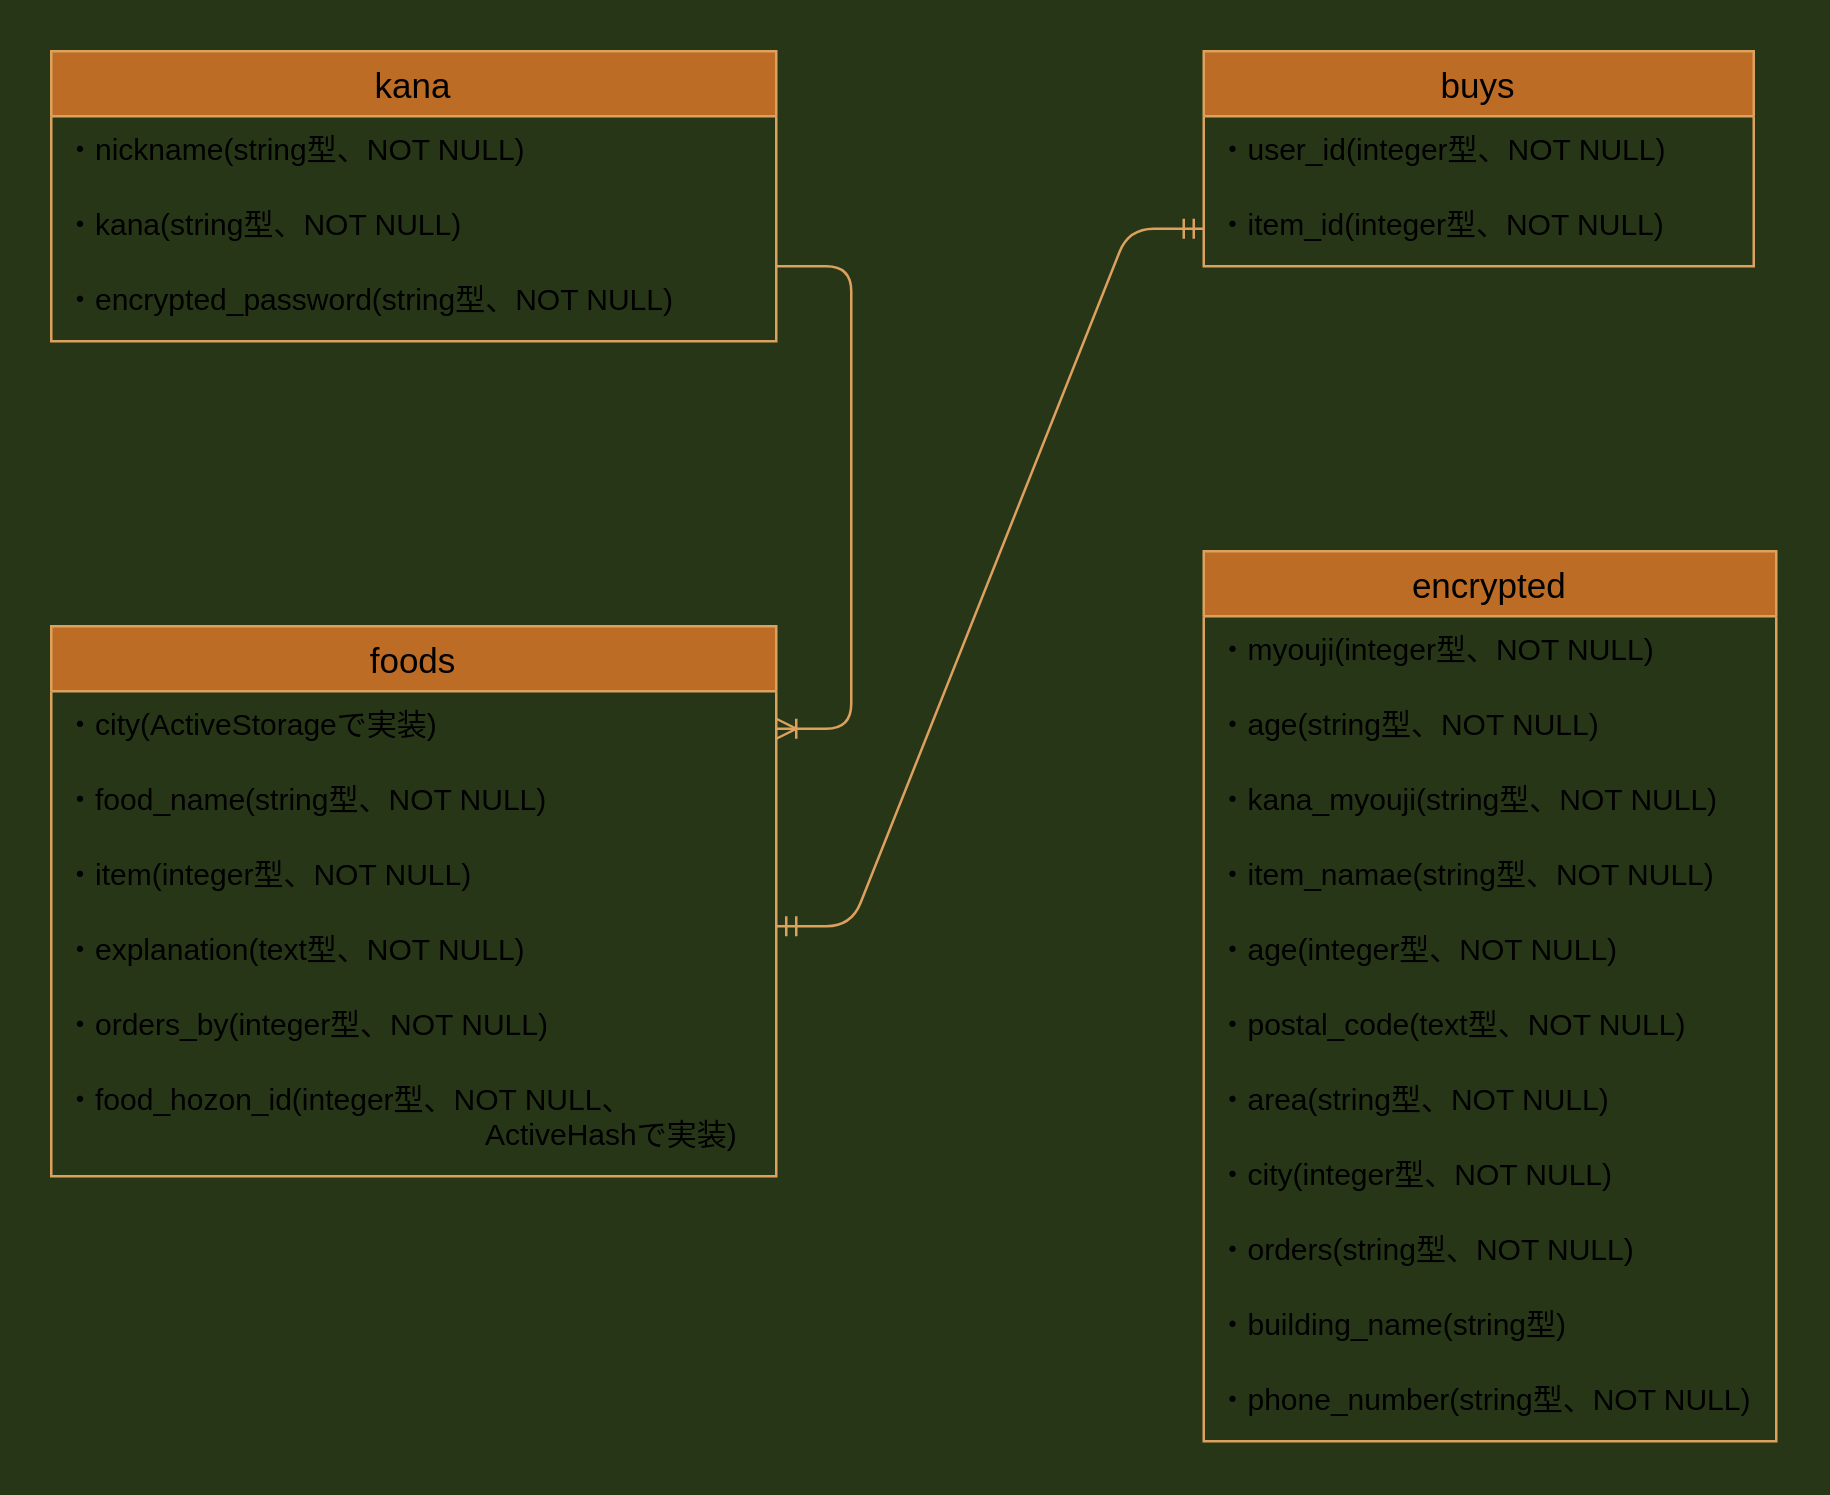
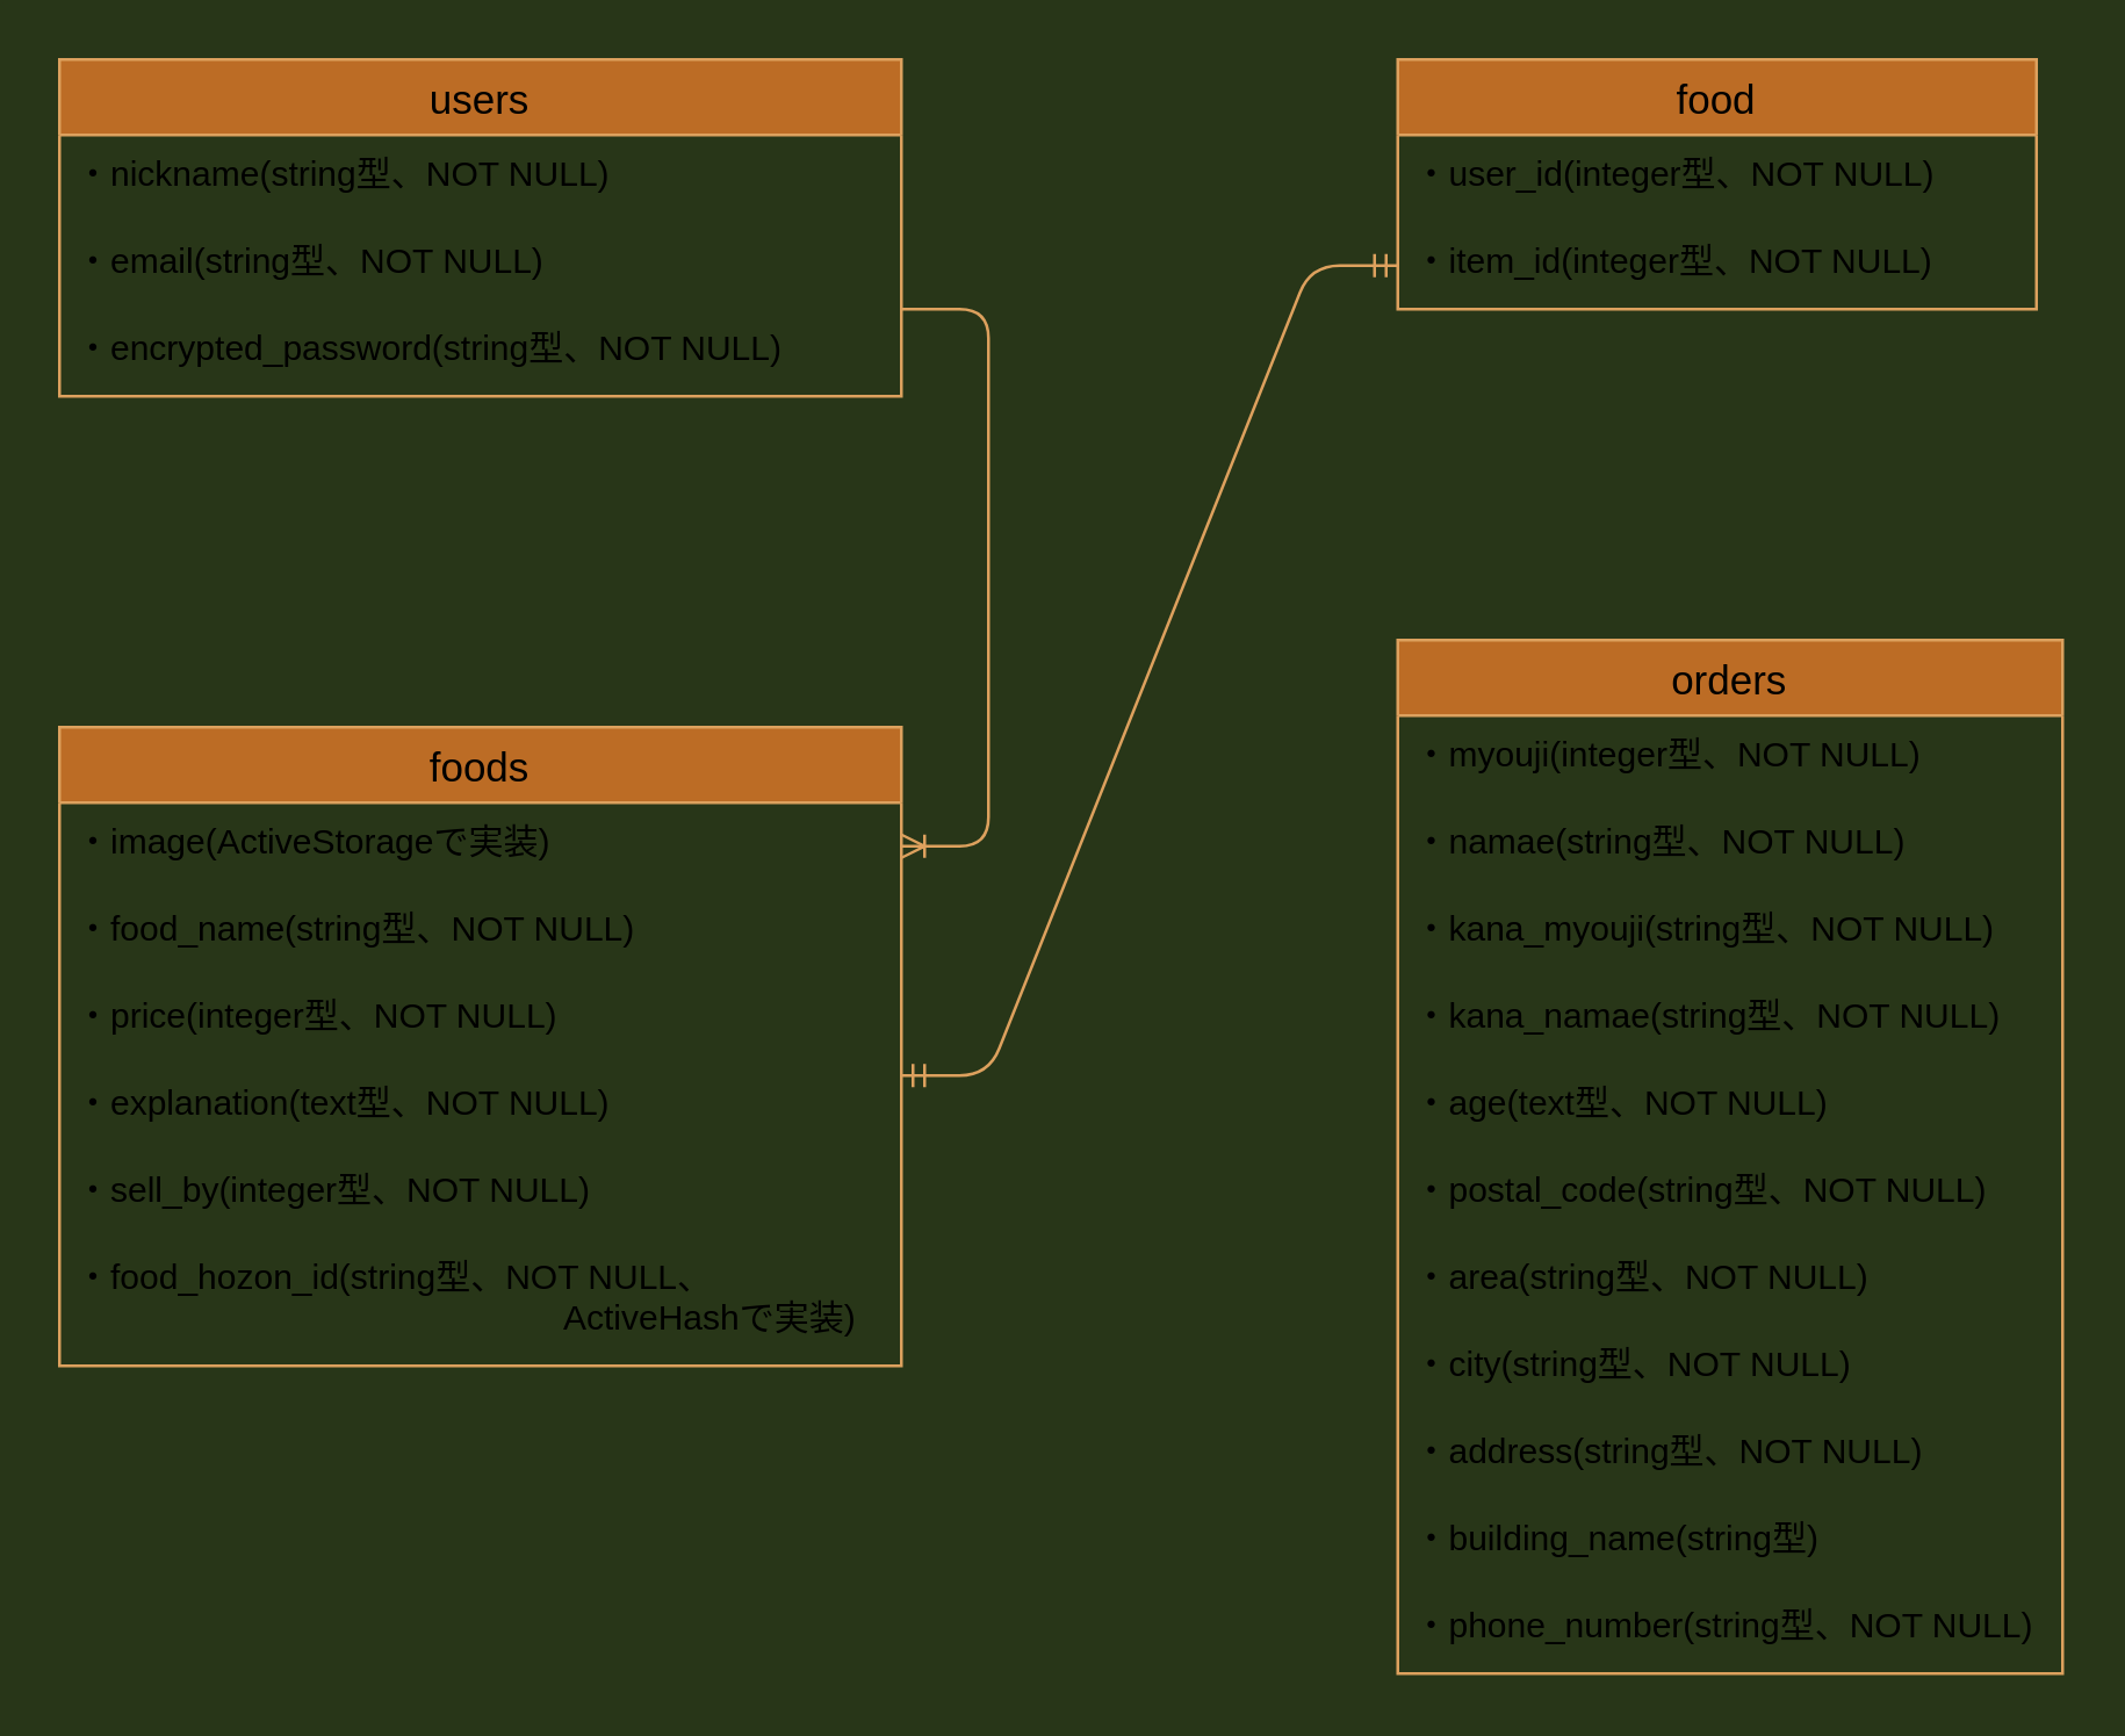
- <mxCell id="2" value="kana" style="swimlane;fontStyle=0;childLayout=stackLayout;horizontal=1;startSize=26;horizontalStack=0;resizeParent=1;resizeParentMax=0;resizeLast=0;collapsible=1;marginBottom=0;align=center;fontSize=14;rounded=0;sketch=0;strokeColor=#DDA15E;fillColor=#BC6C25;" parent="1" vertex="1"><mxGeometry x="20" y="20" width="290" height="116" as="geometry" /></mxCell>
+ <mxCell id="2" value="users" style="swimlane;fontStyle=0;childLayout=stackLayout;horizontal=1;startSize=26;horizontalStack=0;resizeParent=1;resizeParentMax=0;resizeLast=0;collapsible=1;marginBottom=0;align=center;fontSize=14;rounded=0;sketch=0;strokeColor=#DDA15E;fillColor=#BC6C25;" parent="1" vertex="1"><mxGeometry x="20" y="20" width="290" height="116" as="geometry" /></mxCell>
- <mxCell id="6" value="buys" style="swimlane;fontStyle=0;childLayout=stackLayout;horizontal=1;startSize=26;horizontalStack=0;resizeParent=1;resizeParentMax=0;resizeLast=0;collapsible=1;marginBottom=0;align=center;fontSize=14;rounded=0;sketch=0;strokeColor=#DDA15E;fillColor=#BC6C25;" parent="1" vertex="1"><mxGeometry x="481" y="20" width="220" height="86" as="geometry" /></mxCell>
+ <mxCell id="6" value="food" style="swimlane;fontStyle=0;childLayout=stackLayout;horizontal=1;startSize=26;horizontalStack=0;resizeParent=1;resizeParentMax=0;resizeLast=0;collapsible=1;marginBottom=0;align=center;fontSize=14;rounded=0;sketch=0;strokeColor=#DDA15E;fillColor=#BC6C25;" parent="1" vertex="1"><mxGeometry x="481" y="20" width="220" height="86" as="geometry" /></mxCell>
- <mxCell id="4" value="・kana(string型、NOT NULL)" style="text;strokeColor=none;fillColor=none;spacingLeft=4;spacingRight=4;overflow=hidden;rotatable=0;points=[[0,0.5],[1,0.5]];portConstraint=eastwest;fontSize=12;" parent="2" vertex="1"><mxGeometry y="56" width="290" height="30" as="geometry" /></mxCell>
+ <mxCell id="4" value="・email(string型、NOT NULL)" style="text;strokeColor=none;fillColor=none;spacingLeft=4;spacingRight=4;overflow=hidden;rotatable=0;points=[[0,0.5],[1,0.5]];portConstraint=eastwest;fontSize=12;" parent="2" vertex="1"><mxGeometry y="56" width="290" height="30" as="geometry" /></mxCell>
- <mxCell id="19" value="encrypted" style="swimlane;fontStyle=0;childLayout=stackLayout;horizontal=1;startSize=26;horizontalStack=0;resizeParent=1;resizeParentMax=0;resizeLast=0;collapsible=1;marginBottom=0;align=center;fontSize=14;rounded=0;sketch=0;strokeColor=#DDA15E;fillColor=#BC6C25;" parent="1" vertex="1"><mxGeometry x="481" y="220" width="229" height="356" as="geometry" /></mxCell>
+ <mxCell id="19" value="orders" style="swimlane;fontStyle=0;childLayout=stackLayout;horizontal=1;startSize=26;horizontalStack=0;resizeParent=1;resizeParentMax=0;resizeLast=0;collapsible=1;marginBottom=0;align=center;fontSize=14;rounded=0;sketch=0;strokeColor=#DDA15E;fillColor=#BC6C25;" parent="1" vertex="1"><mxGeometry x="481" y="220" width="229" height="356" as="geometry" /></mxCell>
- <mxCell id="10" value="・city(ActiveStorageで実装)" style="text;strokeColor=none;fillColor=none;spacingLeft=4;spacingRight=4;overflow=hidden;rotatable=0;points=[[0,0.5],[1,0.5]];portConstraint=eastwest;fontSize=12;" parent="9" vertex="1"><mxGeometry y="26" width="290" height="30" as="geometry" /></mxCell>
+ <mxCell id="10" value="・image(ActiveStorageで実装)" style="text;strokeColor=none;fillColor=none;spacingLeft=4;spacingRight=4;overflow=hidden;rotatable=0;points=[[0,0.5],[1,0.5]];portConstraint=eastwest;fontSize=12;" parent="9" vertex="1"><mxGeometry y="26" width="290" height="30" as="geometry" /></mxCell>
- <mxCell id="21" value="・age(string型、NOT NULL)" style="text;strokeColor=none;fillColor=none;spacingLeft=4;spacingRight=4;overflow=hidden;rotatable=0;points=[[0,0.5],[1,0.5]];portConstraint=eastwest;fontSize=12;" parent="19" vertex="1"><mxGeometry y="56" width="229" height="30" as="geometry" /></mxCell>
+ <mxCell id="21" value="・namae(string型、NOT NULL)" style="text;strokeColor=none;fillColor=none;spacingLeft=4;spacingRight=4;overflow=hidden;rotatable=0;points=[[0,0.5],[1,0.5]];portConstraint=eastwest;fontSize=12;" parent="19" vertex="1"><mxGeometry y="56" width="229" height="30" as="geometry" /></mxCell>
- <mxCell id="12" value="・item(integer型、NOT NULL)" style="text;strokeColor=none;fillColor=none;spacingLeft=4;spacingRight=4;overflow=hidden;rotatable=0;points=[[0,0.5],[1,0.5]];portConstraint=eastwest;fontSize=12;" parent="9" vertex="1"><mxGeometry y="86" width="290" height="30" as="geometry" /></mxCell>
+ <mxCell id="12" value="・price(integer型、NOT NULL)" style="text;strokeColor=none;fillColor=none;spacingLeft=4;spacingRight=4;overflow=hidden;rotatable=0;points=[[0,0.5],[1,0.5]];portConstraint=eastwest;fontSize=12;" parent="9" vertex="1"><mxGeometry y="86" width="290" height="30" as="geometry" /></mxCell>
- <mxCell id="23" value="・item_namae(string型、NOT NULL)&#10;&#10;" style="text;strokeColor=none;fillColor=none;spacingLeft=4;spacingRight=4;overflow=hidden;rotatable=0;points=[[0,0.5],[1,0.5]];portConstraint=eastwest;fontSize=12;" parent="19" vertex="1"><mxGeometry y="116" width="229" height="30" as="geometry" /></mxCell>
+ <mxCell id="23" value="・kana_namae(string型、NOT NULL)&#10;&#10;" style="text;strokeColor=none;fillColor=none;spacingLeft=4;spacingRight=4;overflow=hidden;rotatable=0;points=[[0,0.5],[1,0.5]];portConstraint=eastwest;fontSize=12;" parent="19" vertex="1"><mxGeometry y="116" width="229" height="30" as="geometry" /></mxCell>
- <mxCell id="24" value="・age(integer型、NOT NULL)&#10;&#10;" style="text;strokeColor=none;fillColor=none;spacingLeft=4;spacingRight=4;overflow=hidden;rotatable=0;points=[[0,0.5],[1,0.5]];portConstraint=eastwest;fontSize=12;" parent="19" vertex="1"><mxGeometry y="146" width="229" height="30" as="geometry" /></mxCell>
+ <mxCell id="24" value="・age(text型、NOT NULL)&#10;&#10;" style="text;strokeColor=none;fillColor=none;spacingLeft=4;spacingRight=4;overflow=hidden;rotatable=0;points=[[0,0.5],[1,0.5]];portConstraint=eastwest;fontSize=12;" parent="19" vertex="1"><mxGeometry y="146" width="229" height="30" as="geometry" /></mxCell>
- <mxCell id="14" value="・orders_by(integer型、NOT NULL)" style="text;strokeColor=none;fillColor=none;spacingLeft=4;spacingRight=4;overflow=hidden;rotatable=0;points=[[0,0.5],[1,0.5]];portConstraint=eastwest;fontSize=12;" parent="9" vertex="1"><mxGeometry y="146" width="290" height="30" as="geometry" /></mxCell>
+ <mxCell id="14" value="・sell_by(integer型、NOT NULL)" style="text;strokeColor=none;fillColor=none;spacingLeft=4;spacingRight=4;overflow=hidden;rotatable=0;points=[[0,0.5],[1,0.5]];portConstraint=eastwest;fontSize=12;" parent="9" vertex="1"><mxGeometry y="146" width="290" height="30" as="geometry" /></mxCell>
- <mxCell id="25" value="・postal_code(text型、NOT NULL)" style="text;strokeColor=none;fillColor=none;spacingLeft=4;spacingRight=4;overflow=hidden;rotatable=0;points=[[0,0.5],[1,0.5]];portConstraint=eastwest;fontSize=12;" parent="19" vertex="1"><mxGeometry y="176" width="229" height="30" as="geometry" /></mxCell>
+ <mxCell id="25" value="・postal_code(string型、NOT NULL)" style="text;strokeColor=none;fillColor=none;spacingLeft=4;spacingRight=4;overflow=hidden;rotatable=0;points=[[0,0.5],[1,0.5]];portConstraint=eastwest;fontSize=12;" parent="19" vertex="1"><mxGeometry y="176" width="229" height="30" as="geometry" /></mxCell>
- <mxCell id="15" value="・food_hozon_id(integer型、NOT NULL、&#10;　　　　　　　　　　　　　　ActiveHashで実装)" style="text;strokeColor=none;fillColor=none;spacingLeft=4;spacingRight=4;overflow=hidden;rotatable=0;points=[[0,0.5],[1,0.5]];portConstraint=eastwest;fontSize=12;" parent="9" vertex="1"><mxGeometry y="176" width="290" height="44" as="geometry" /></mxCell>
+ <mxCell id="15" value="・food_hozon_id(string型、NOT NULL、&#10;　　　　　　　　　　　　　　ActiveHashで実装)" style="text;strokeColor=none;fillColor=none;spacingLeft=4;spacingRight=4;overflow=hidden;rotatable=0;points=[[0,0.5],[1,0.5]];portConstraint=eastwest;fontSize=12;" parent="9" vertex="1"><mxGeometry y="176" width="290" height="44" as="geometry" /></mxCell>
- <mxCell id="27" value="・city(integer型、NOT NULL)&#10;&#10;" style="text;strokeColor=none;fillColor=none;spacingLeft=4;spacingRight=4;overflow=hidden;rotatable=0;points=[[0,0.5],[1,0.5]];portConstraint=eastwest;fontSize=12;" parent="19" vertex="1"><mxGeometry y="236" width="229" height="30" as="geometry" /></mxCell>
+ <mxCell id="27" value="・city(string型、NOT NULL)&#10;&#10;" style="text;strokeColor=none;fillColor=none;spacingLeft=4;spacingRight=4;overflow=hidden;rotatable=0;points=[[0,0.5],[1,0.5]];portConstraint=eastwest;fontSize=12;" parent="19" vertex="1"><mxGeometry y="236" width="229" height="30" as="geometry" /></mxCell>
- <mxCell id="28" value="・orders(string型、NOT NULL)&#10;&#10;" style="text;strokeColor=none;fillColor=none;spacingLeft=4;spacingRight=4;overflow=hidden;rotatable=0;points=[[0,0.5],[1,0.5]];portConstraint=eastwest;fontSize=12;" parent="19" vertex="1"><mxGeometry y="266" width="229" height="30" as="geometry" /></mxCell>
+ <mxCell id="28" value="・address(string型、NOT NULL)&#10;&#10;" style="text;strokeColor=none;fillColor=none;spacingLeft=4;spacingRight=4;overflow=hidden;rotatable=0;points=[[0,0.5],[1,0.5]];portConstraint=eastwest;fontSize=12;" parent="19" vertex="1"><mxGeometry y="266" width="229" height="30" as="geometry" /></mxCell>
